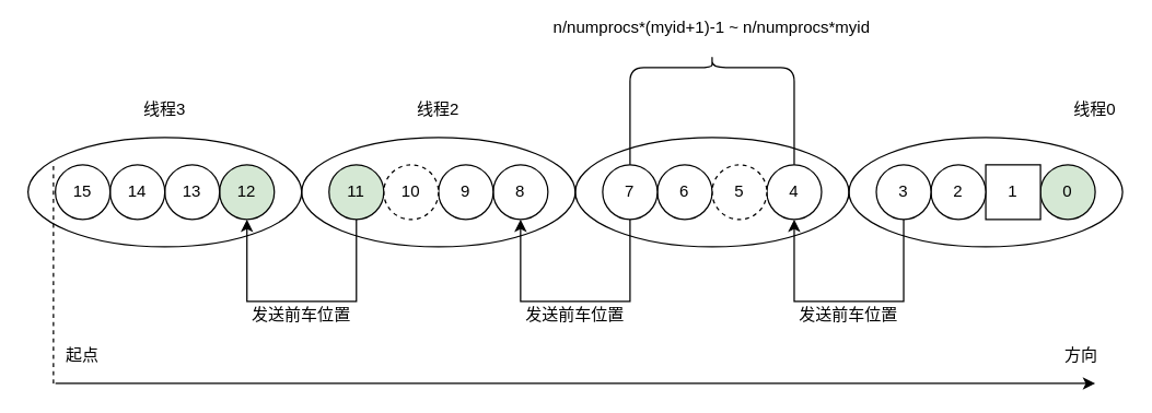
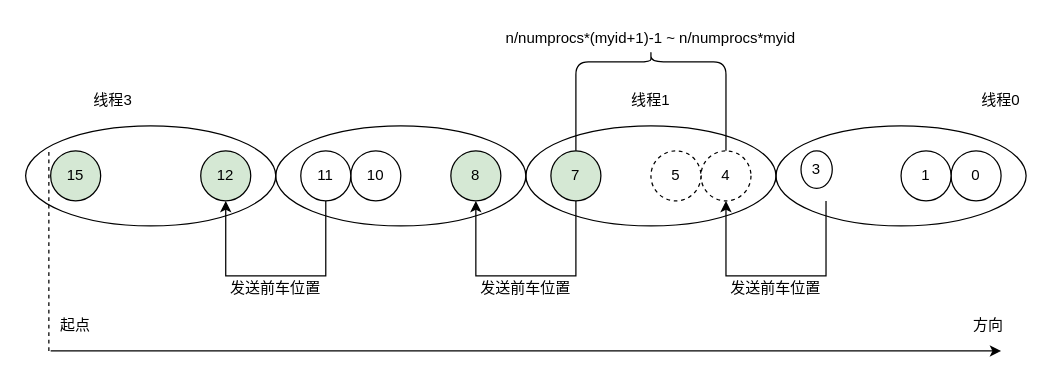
- <mxCell id="33" value="n/numprocs*(myid+1)-1 ~ n/numprocs*myid" style="text;html=1;strokeColor=none;fillColor=none;align=center;verticalAlign=middle;whiteSpace=wrap;rounded=0;" vertex="1" parent="1"><mxGeometry x="385" y="10" width="270" height="20" as="geometry" /></mxCell>
+ <mxCell id="33" value="n/numprocs*(myid+1)-1 ~ n/numprocs*myid" style="text;html=1;strokeColor=none;fillColor=none;align=center;verticalAlign=middle;whiteSpace=wrap;rounded=0;" vertex="1" parent="1"><mxGeometry x="385" y="20" width="270" height="20" as="geometry" /></mxCell>
- <mxCell id="26" value="线程3" style="text;html=1;strokeColor=none;fillColor=none;align=center;verticalAlign=middle;whiteSpace=wrap;rounded=0;" vertex="1" parent="1"><mxGeometry x="100" y="70" width="40" height="20" as="geometry" /></mxCell>
+ <mxCell id="26" value="线程3" style="text;html=1;strokeColor=none;fillColor=none;align=center;verticalAlign=middle;whiteSpace=wrap;rounded=0;" vertex="1" parent="1"><mxGeometry x="70" y="70" width="40" height="20" as="geometry" /></mxCell>
- <mxCell id="25" value="线程2" style="text;html=1;strokeColor=none;fillColor=none;align=center;verticalAlign=middle;whiteSpace=wrap;rounded=0;" vertex="1" parent="1"><mxGeometry x="300" y="70" width="40" height="20" as="geometry" /></mxCell>
+ <mxCell id="24" value="线程1" style="text;html=1;strokeColor=none;fillColor=none;align=center;verticalAlign=middle;whiteSpace=wrap;rounded=0;" vertex="1" parent="1"><mxGeometry x="500" y="70" width="40" height="20" as="geometry" /></mxCell>
- <mxCell id="13" value="15" style="ellipse;whiteSpace=wrap;html=1;aspect=fixed;" vertex="1" parent="1"><mxGeometry x="40" y="120" width="40" height="40" as="geometry" /></mxCell>
+ <mxCell id="13" value="15" style="ellipse;whiteSpace=wrap;html=1;aspect=fixed;fillColor=#d5e8d4;" vertex="1" parent="1"><mxGeometry x="40" y="120" width="40" height="40" as="geometry" /></mxCell>
- <mxCell id="12" value="14" style="ellipse;whiteSpace=wrap;html=1;aspect=fixed;" vertex="1" parent="1"><mxGeometry x="80" y="120" width="40" height="40" as="geometry" /></mxCell>
- <mxCell id="11" value="13" style="ellipse;whiteSpace=wrap;html=1;aspect=fixed;" vertex="1" parent="1"><mxGeometry x="120" y="120" width="40" height="40" as="geometry" /></mxCell>
- <mxCell id="17" value="11" style="ellipse;whiteSpace=wrap;html=1;aspect=fixed;fillColor=#d5e8d4;" vertex="1" parent="1"><mxGeometry x="240" y="120" width="40" height="40" as="geometry" /></mxCell>
+ <mxCell id="17" value="11" style="ellipse;whiteSpace=wrap;html=1;aspect=fixed;" vertex="1" parent="1"><mxGeometry x="240" y="120" width="40" height="40" as="geometry" /></mxCell>
- <mxCell id="16" value="10" style="ellipse;whiteSpace=wrap;html=1;aspect=fixed;dashed=1;" vertex="1" parent="1"><mxGeometry x="280" y="120" width="40" height="40" as="geometry" /></mxCell>
+ <mxCell id="16" value="10" style="ellipse;whiteSpace=wrap;html=1;aspect=fixed;" vertex="1" parent="1"><mxGeometry x="280" y="120" width="40" height="40" as="geometry" /></mxCell>
- <mxCell id="15" value="9" style="ellipse;whiteSpace=wrap;html=1;aspect=fixed;" vertex="1" parent="1"><mxGeometry x="320" y="120" width="40" height="40" as="geometry" /></mxCell>
- <mxCell id="14" value="8" style="ellipse;whiteSpace=wrap;html=1;aspect=fixed;" vertex="1" parent="1"><mxGeometry x="360" y="120" width="40" height="40" as="geometry" /></mxCell>
+ <mxCell id="14" value="8" style="ellipse;whiteSpace=wrap;html=1;aspect=fixed;fillColor=#d5e8d4;" vertex="1" parent="1"><mxGeometry x="360" y="120" width="40" height="40" as="geometry" /></mxCell>
- <mxCell id="9" value="7" style="ellipse;whiteSpace=wrap;html=1;aspect=fixed;" vertex="1" parent="1"><mxGeometry x="440" y="120" width="40" height="40" as="geometry" /></mxCell>
+ <mxCell id="9" value="7" style="ellipse;whiteSpace=wrap;html=1;aspect=fixed;fillColor=#d5e8d4;" vertex="1" parent="1"><mxGeometry x="440" y="120" width="40" height="40" as="geometry" /></mxCell>
- <mxCell id="8" value="6" style="ellipse;whiteSpace=wrap;html=1;aspect=fixed;" vertex="1" parent="1"><mxGeometry x="480" y="120" width="40" height="40" as="geometry" /></mxCell>
- <mxCell id="6" value="4" style="ellipse;whiteSpace=wrap;html=1;aspect=fixed;" vertex="1" parent="1"><mxGeometry x="560" y="120" width="40" height="40" as="geometry" /></mxCell>
+ <mxCell id="6" value="4" style="ellipse;whiteSpace=wrap;html=1;aspect=fixed;dashed=1;" vertex="1" parent="1"><mxGeometry x="560" y="120" width="40" height="40" as="geometry" /></mxCell>
- <mxCell id="5" value="3" style="ellipse;whiteSpace=wrap;html=1;aspect=fixed;" vertex="1" parent="1"><mxGeometry x="640" y="120" width="40" height="40" as="geometry" /></mxCell>
+ <mxCell id="5" value="3" style="ellipse;whiteSpace=wrap;html=1;aspect=fixed;" vertex="1" parent="1"><mxGeometry x="640" y="120" width="25" height="30" as="geometry" /></mxCell>
- <mxCell id="4" value="2" style="ellipse;whiteSpace=wrap;html=1;aspect=fixed;" vertex="1" parent="1"><mxGeometry x="680" y="120" width="40" height="40" as="geometry" /></mxCell>
- <mxCell id="3" value="1" style="whiteSpace=wrap;html=1;aspect=fixed;rounded=0;" vertex="1" parent="1"><mxGeometry x="720" y="120" width="40" height="40" as="geometry" /></mxCell>
+ <mxCell id="3" value="1" style="ellipse;whiteSpace=wrap;html=1;aspect=fixed;" vertex="1" parent="1"><mxGeometry x="720" y="120" width="40" height="40" as="geometry" /></mxCell>
- <mxCell id="2" value="0" style="ellipse;whiteSpace=wrap;html=1;aspect=fixed;fillColor=#d5e8d4;" vertex="1" parent="1"><mxGeometry x="760" y="120" width="40" height="40" as="geometry" /></mxCell>
+ <mxCell id="2" value="0" style="ellipse;whiteSpace=wrap;html=1;aspect=fixed;" vertex="1" parent="1"><mxGeometry x="760" y="120" width="40" height="40" as="geometry" /></mxCell>
